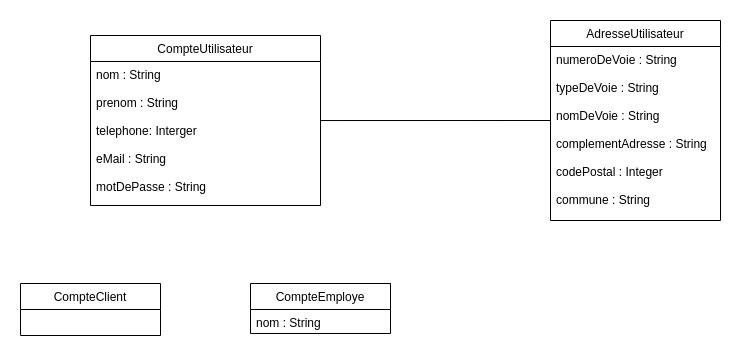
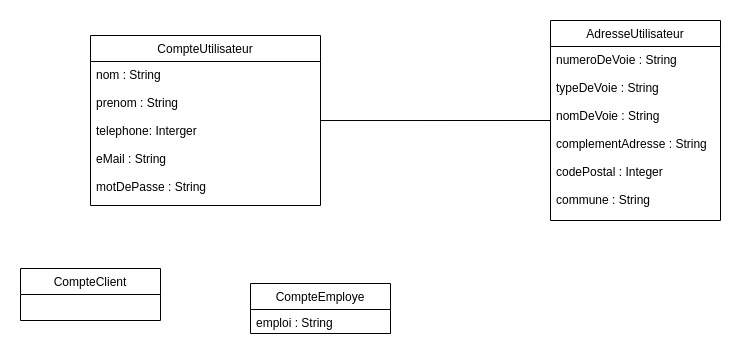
- <mxCell id="6" value="CompteClient" style="swimlane;fontStyle=0;childLayout=stackLayout;horizontal=1;startSize=26;fillColor=none;horizontalStack=0;resizeParent=1;resizeParentMax=0;resizeLast=0;collapsible=1;marginBottom=0;" vertex="1" parent="1"><mxGeometry x="20" y="283" width="140" height="52" as="geometry" /></mxCell>
+ <mxCell id="6" value="CompteClient" style="swimlane;fontStyle=0;childLayout=stackLayout;horizontal=1;startSize=26;fillColor=none;horizontalStack=0;resizeParent=1;resizeParentMax=0;resizeLast=0;collapsible=1;marginBottom=0;" vertex="1" parent="1"><mxGeometry x="20" y="268" width="140" height="52" as="geometry" /></mxCell>
- <mxCell id="3" value="nom : String&#10;" style="text;strokeColor=none;fillColor=none;align=left;verticalAlign=top;spacingLeft=4;spacingRight=4;overflow=hidden;rotatable=0;points=[[0,0.5],[1,0.5]];portConstraint=eastwest;" vertex="1" parent="2"><mxGeometry y="26" width="140" height="24" as="geometry" /></mxCell>
+ <mxCell id="3" value="emploi : String&#10;" style="text;strokeColor=none;fillColor=none;align=left;verticalAlign=top;spacingLeft=4;spacingRight=4;overflow=hidden;rotatable=0;points=[[0,0.5],[1,0.5]];portConstraint=eastwest;" vertex="1" parent="2"><mxGeometry y="26" width="140" height="24" as="geometry" /></mxCell>
